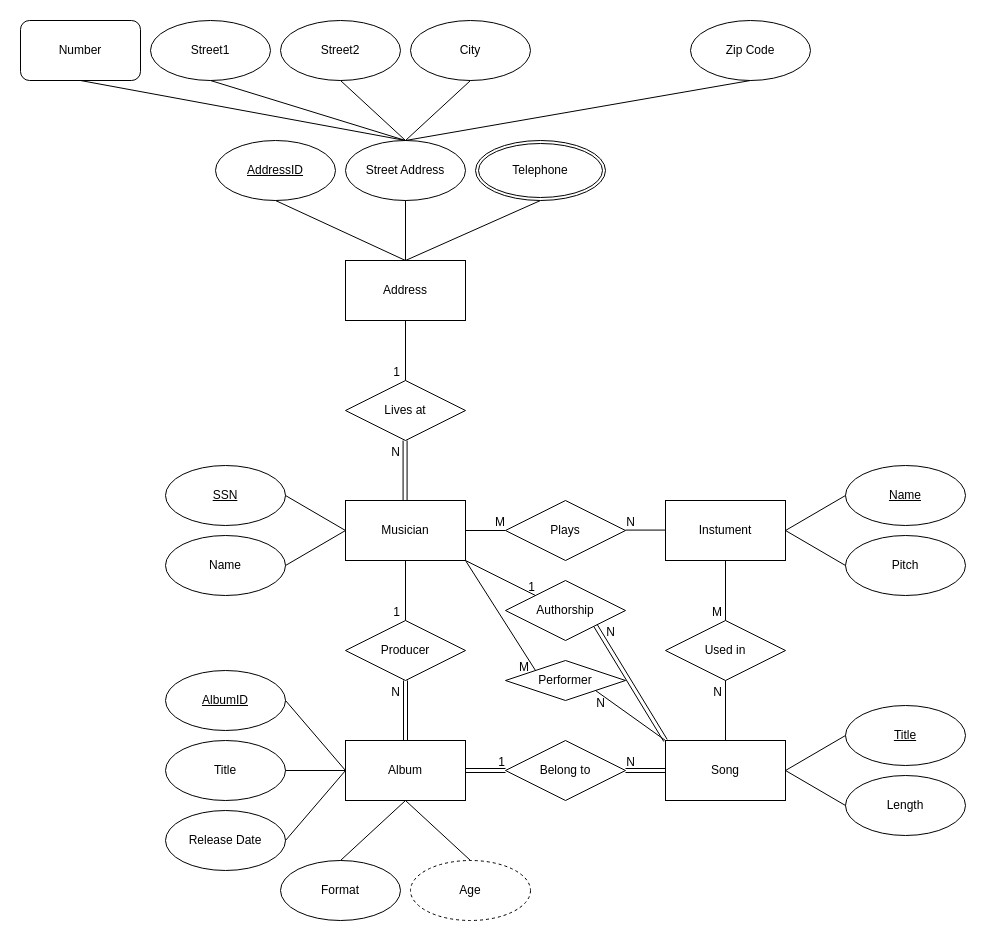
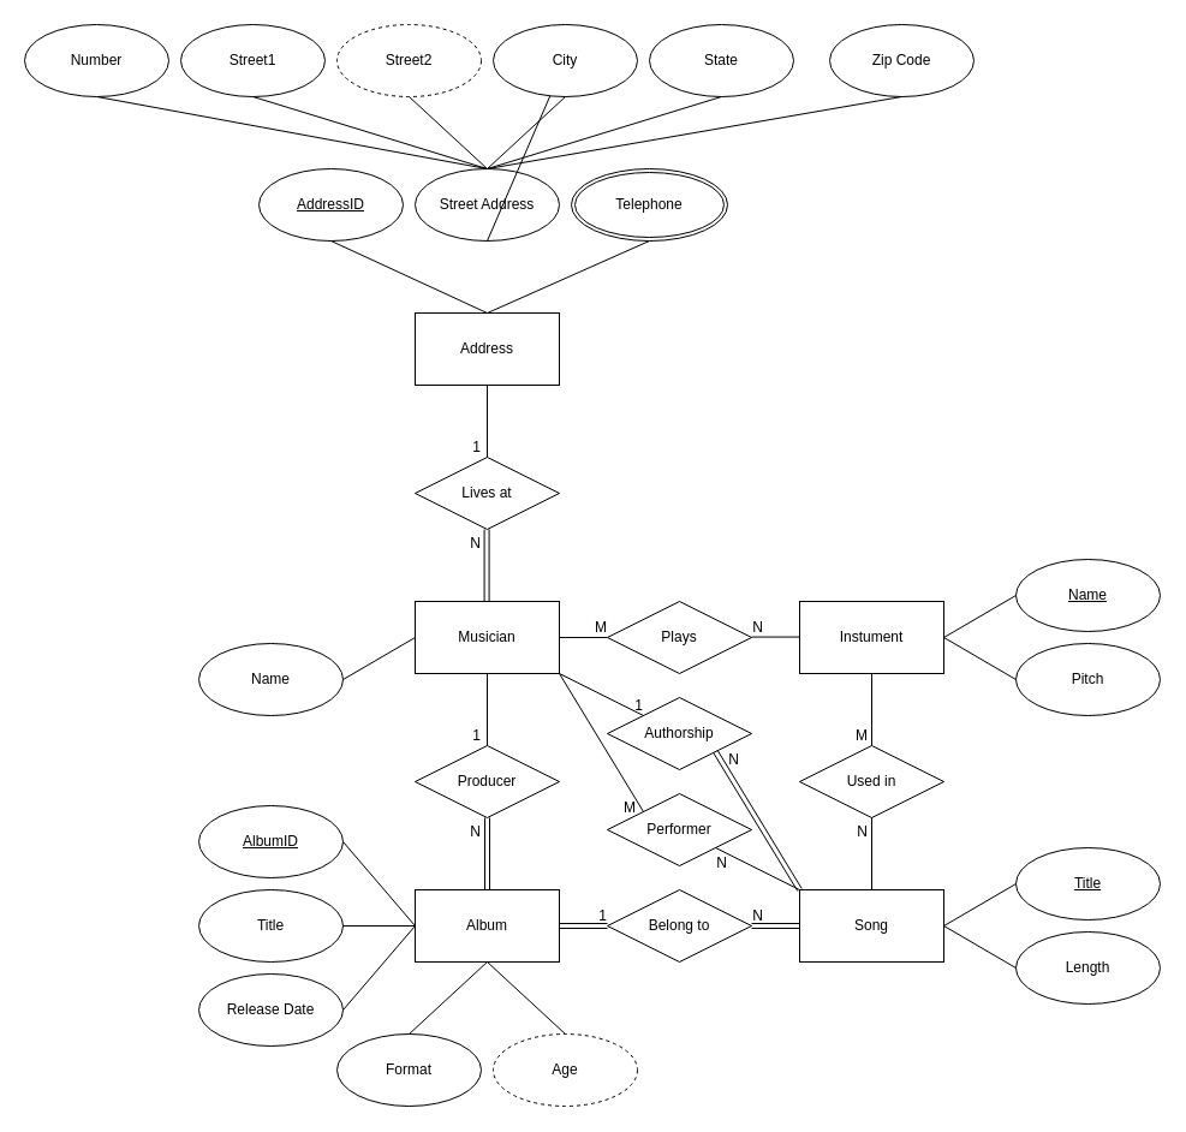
- <mxCell id="10" value="Number" style="whiteSpace=wrap;html=1;rounded=1;" vertex="1" parent="1"><mxGeometry x="20" y="20" width="120" height="60" as="geometry" /></mxCell>
+ <mxCell id="10" value="Number" style="ellipse;whiteSpace=wrap;html=1;" vertex="1" parent="1"><mxGeometry x="20" y="20" width="120" height="60" as="geometry" /></mxCell>
- <mxCell id="12" value="Street2" style="ellipse;whiteSpace=wrap;html=1;" vertex="1" parent="1"><mxGeometry x="280" y="20" width="120" height="60" as="geometry" /></mxCell>
+ <mxCell id="12" value="Street2" style="ellipse;whiteSpace=wrap;html=1;dashed=1;" vertex="1" parent="1"><mxGeometry x="280" y="20" width="120" height="60" as="geometry" /></mxCell>
+ <mxCell id="14" value="State" style="ellipse;whiteSpace=wrap;html=1;" vertex="1" parent="1"><mxGeometry x="540" y="20" width="120" height="60" as="geometry" /></mxCell>
+ <mxCell id="32" value="" style="endArrow=none;html=1;rounded=0;exitX=0.5;exitY=1;exitDx=0;exitDy=0;entryX=0.5;entryY=0;entryDx=0;entryDy=0;" edge="1" parent="1" source="14" target="24"><mxGeometry relative="1" as="geometry"><mxPoint x="220" y="90" as="sourcePoint" /><mxPoint x="415" y="150" as="targetPoint" /></mxGeometry></mxCell>
- <mxCell id="26" value="" style="endArrow=none;html=1;rounded=0;exitX=0.5;exitY=1;exitDx=0;exitDy=0;entryX=0.5;entryY=0;entryDx=0;entryDy=0;" edge="1" parent="1" source="24" target="4"><mxGeometry relative="1" as="geometry"><mxPoint x="295" y="260" as="sourcePoint" /><mxPoint x="455" y="260" as="targetPoint" /></mxGeometry></mxCell>
+ <mxCell id="26" value="" style="endArrow=none;html=1;rounded=0;exitX=0.5;exitY=1;exitDx=0;exitDy=0;" edge="1" parent="1" source="24" target="13"><mxGeometry relative="1" as="geometry"><mxPoint x="295" y="260" as="sourcePoint" /><mxPoint x="455" y="260" as="targetPoint" /></mxGeometry></mxCell>
- <mxCell id="7" value="&lt;u&gt;SSN&lt;/u&gt;" style="ellipse;whiteSpace=wrap;html=1;" vertex="1" parent="1"><mxGeometry x="165" y="465" width="120" height="60" as="geometry" /></mxCell>
- <mxCell id="37" value="" style="endArrow=none;html=1;rounded=0;exitX=1;exitY=0.5;exitDx=0;exitDy=0;entryX=0;entryY=0.5;entryDx=0;entryDy=0;" edge="1" parent="1" source="7" target="2"><mxGeometry relative="1" as="geometry"><mxPoint x="425" y="670" as="sourcePoint" /><mxPoint x="585" y="670" as="targetPoint" /></mxGeometry></mxCell>
- <mxCell id="51" value="Performer" style="shape=rhombus;perimeter=rhombusPerimeter;whiteSpace=wrap;html=1;align=center;shadow=0;" vertex="1" parent="1"><mxGeometry x="505" y="660" width="120" height="40" as="geometry" /></mxCell>
+ <mxCell id="51" value="Performer" style="shape=rhombus;perimeter=rhombusPerimeter;whiteSpace=wrap;html=1;align=center;shadow=0;" vertex="1" parent="1"><mxGeometry x="505" y="660" width="120" height="60" as="geometry" /></mxCell>
